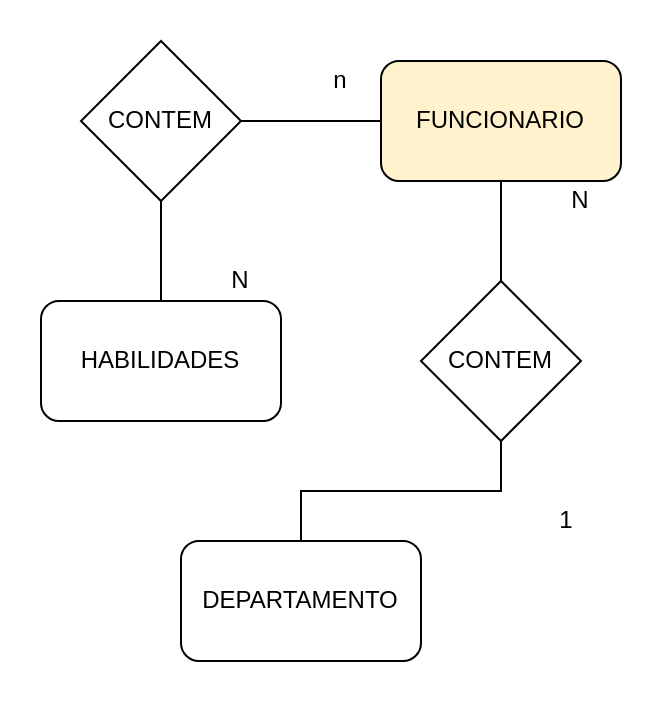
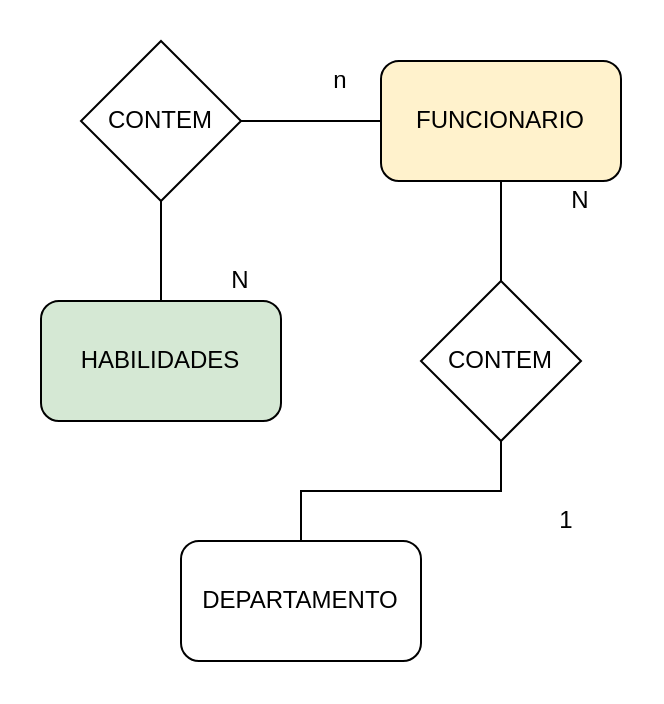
- <mxCell id="12" value="HABILIDADES" style="rounded=1;whiteSpace=wrap;html=1;" vertex="1" parent="1"><mxGeometry x="20" y="150" width="120" height="60" as="geometry" /></mxCell>
+ <mxCell id="12" value="HABILIDADES" style="rounded=1;whiteSpace=wrap;html=1;fillColor=#d5e8d4;" vertex="1" parent="1"><mxGeometry x="20" y="150" width="120" height="60" as="geometry" /></mxCell>
